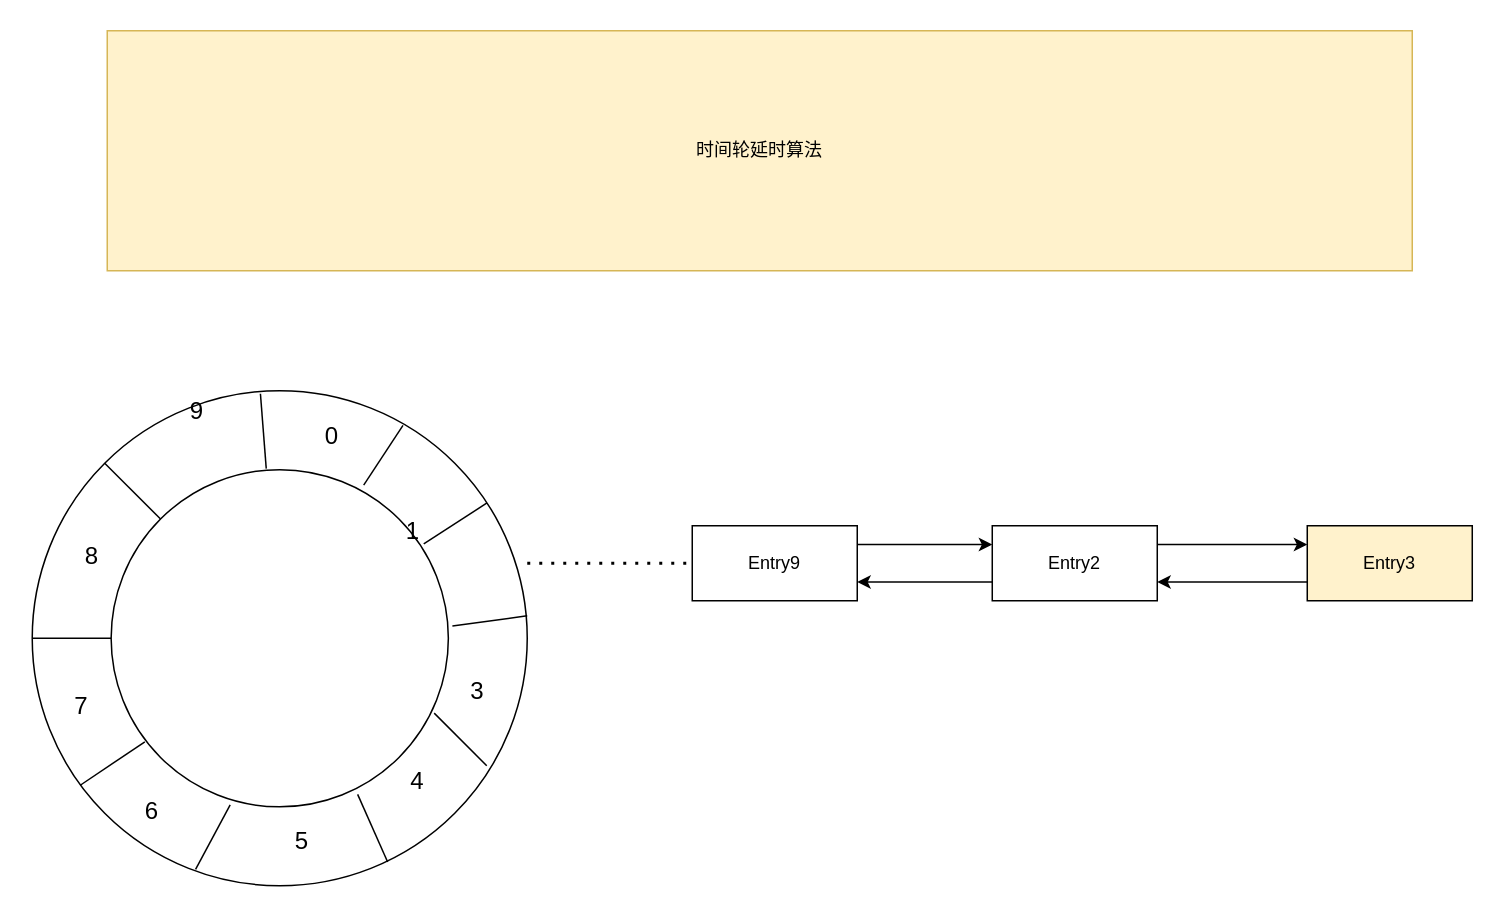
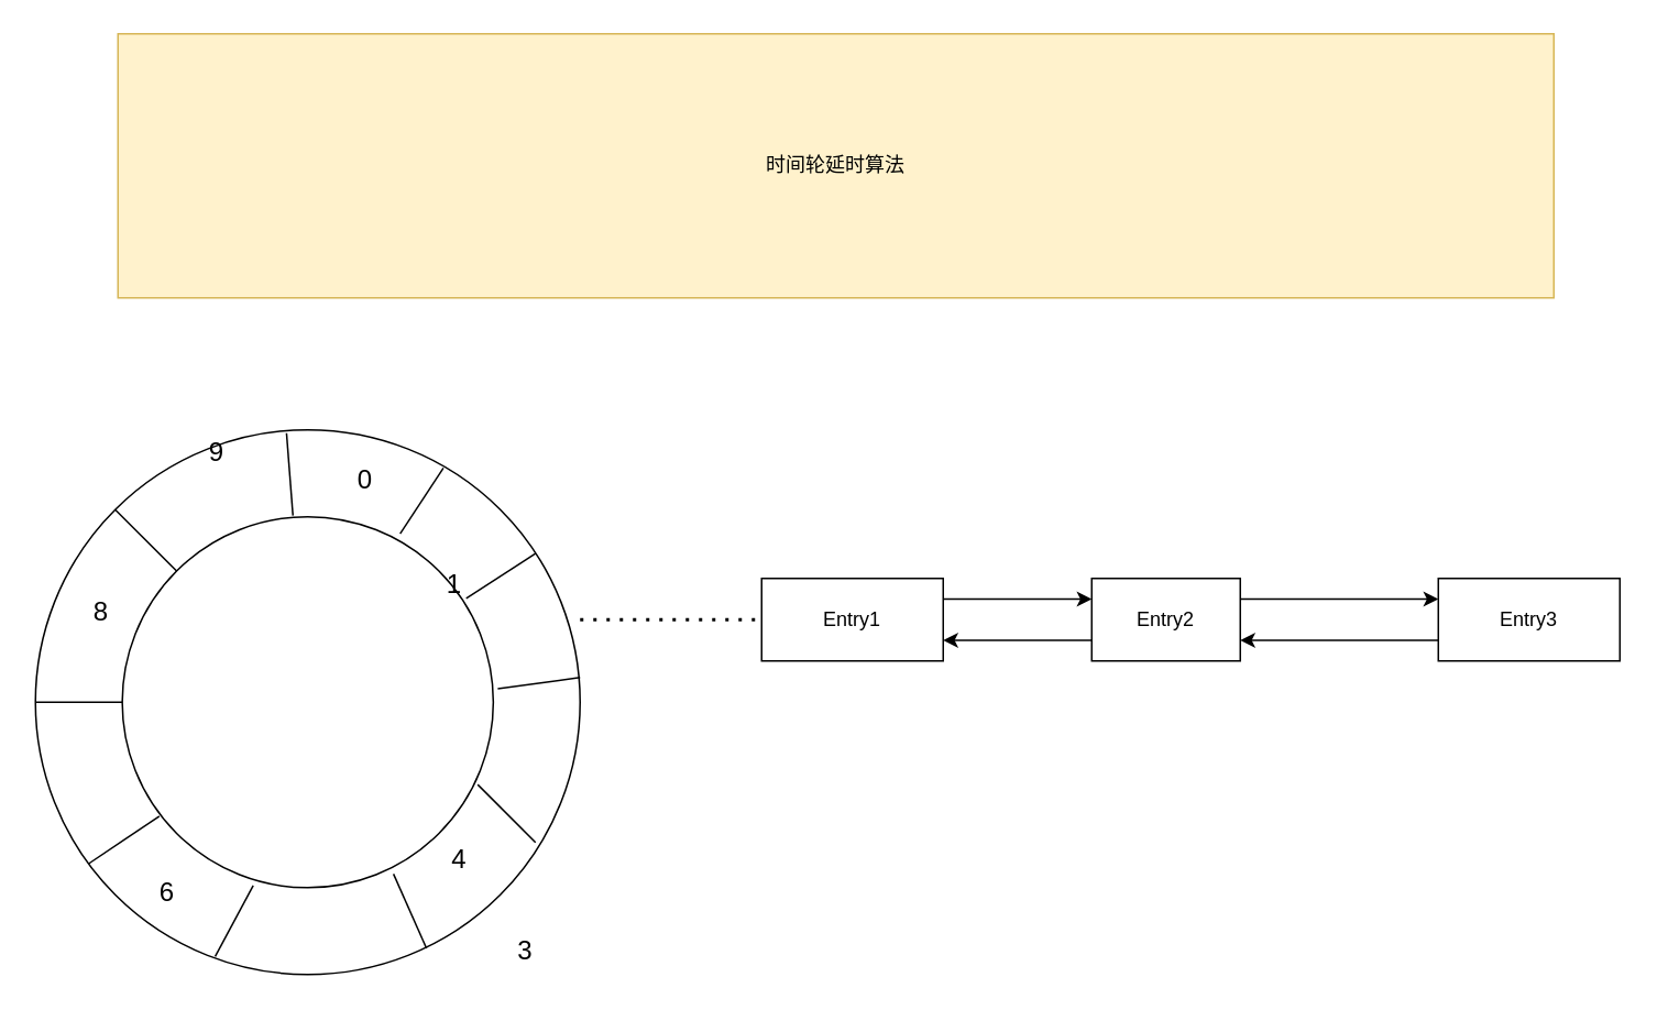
- <mxCell id="26" value="Entry9" style="rounded=0;whiteSpace=wrap;html=1;" vertex="1" parent="1"><mxGeometry x="461" y="350" width="110" height="50" as="geometry" /></mxCell>
+ <mxCell id="26" value="Entry1" style="rounded=0;whiteSpace=wrap;html=1;" vertex="1" parent="1"><mxGeometry x="461" y="350" width="110" height="50" as="geometry" /></mxCell>
- <mxCell id="29" value="&lt;span&gt;Entry2&lt;/span&gt;" style="rounded=0;whiteSpace=wrap;html=1;" vertex="1" parent="1"><mxGeometry x="661.01" y="350" width="110" height="50" as="geometry" /></mxCell>
+ <mxCell id="29" value="&lt;span&gt;Entry2&lt;/span&gt;" style="rounded=0;whiteSpace=wrap;html=1;" vertex="1" parent="1"><mxGeometry x="661.01" y="350" width="90" height="50" as="geometry" /></mxCell>
- <mxCell id="31" value="&lt;span&gt;Entry3&lt;/span&gt;" style="rounded=0;whiteSpace=wrap;html=1;fillColor=#fff2cc;" vertex="1" parent="1"><mxGeometry x="871.01" y="350" width="110" height="50" as="geometry" /></mxCell>
+ <mxCell id="31" value="&lt;span&gt;Entry3&lt;/span&gt;" style="rounded=0;whiteSpace=wrap;html=1;" vertex="1" parent="1"><mxGeometry x="871.01" y="350" width="110" height="50" as="geometry" /></mxCell>
- <mxCell id="16" value="&lt;span style=&quot;font-size: 16px&quot;&gt;3&lt;/span&gt;" style="text;html=1;strokeColor=none;fillColor=none;align=center;verticalAlign=middle;whiteSpace=wrap;rounded=0;" vertex="1" parent="2"><mxGeometry x="277.41" y="190.01" width="40" height="20" as="geometry" /></mxCell>
+ <mxCell id="16" value="&lt;span style=&quot;font-size: 16px&quot;&gt;3&lt;/span&gt;" style="text;html=1;strokeColor=none;fillColor=none;align=center;verticalAlign=middle;whiteSpace=wrap;rounded=0;" vertex="1" parent="2"><mxGeometry x="277.41" y="305.01" width="40" height="20" as="geometry" /></mxCell>
- <mxCell id="19" value="&lt;font style=&quot;font-size: 16px&quot;&gt;7&lt;/font&gt;" style="text;html=1;strokeColor=none;fillColor=none;align=center;verticalAlign=middle;whiteSpace=wrap;rounded=0;" vertex="1" parent="2"><mxGeometry x="12.6" y="200.01" width="40" height="20" as="geometry" /></mxCell>
- <mxCell id="21" value="&lt;font style=&quot;font-size: 16px&quot;&gt;5&lt;/font&gt;" style="text;html=1;strokeColor=none;fillColor=none;align=center;verticalAlign=middle;whiteSpace=wrap;rounded=0;" vertex="1" parent="2"><mxGeometry x="160.01" y="290.01" width="40" height="20" as="geometry" /></mxCell>
